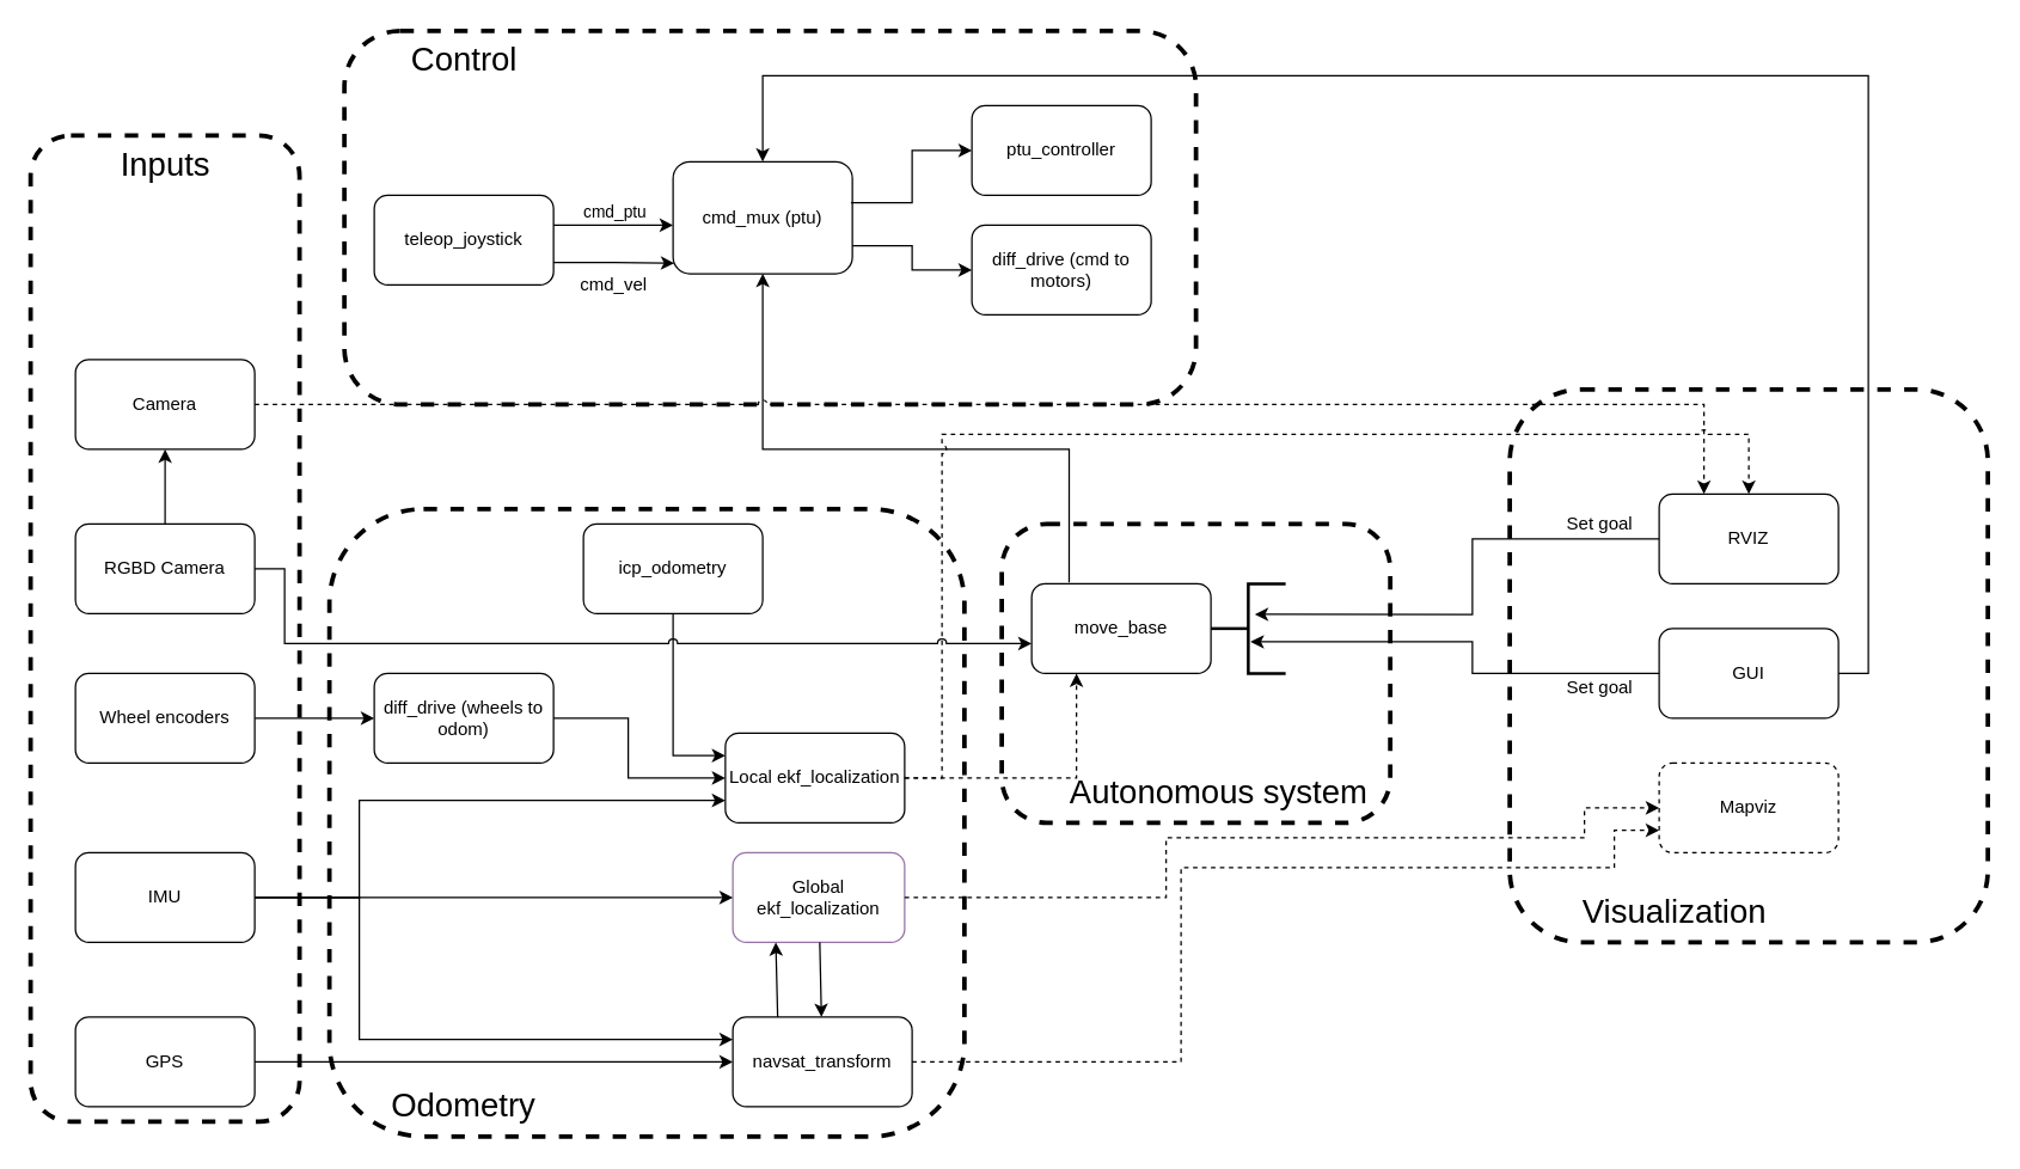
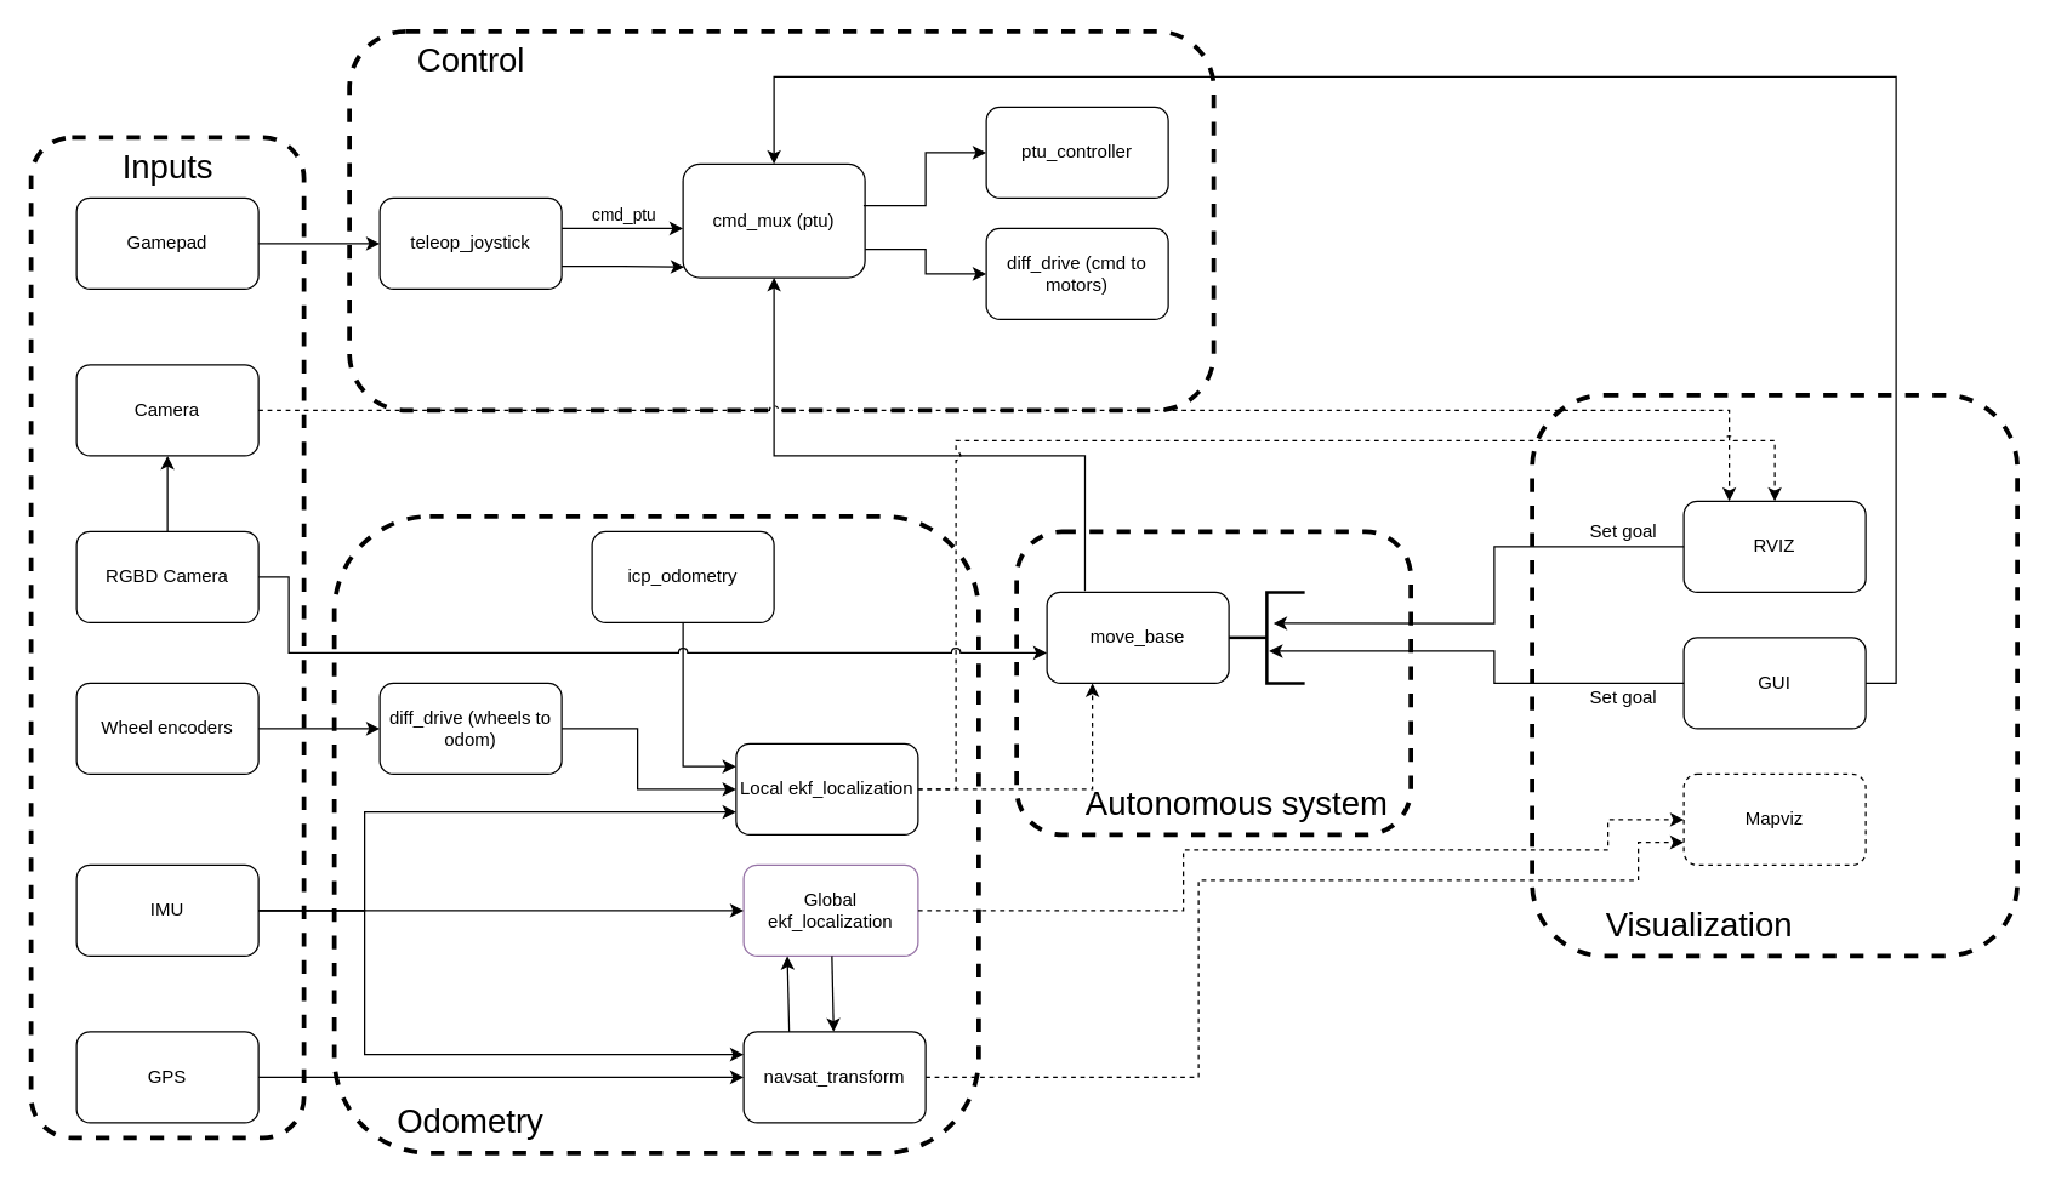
+ <mxCell id="20" value="Gamepad" style="rounded=1;whiteSpace=wrap;html=1;" parent="1" vertex="1"><mxGeometry x="50" y="130" width="120" height="60" as="geometry" /></mxCell>
+ <mxCell id="19" value="" style="edgeStyle=orthogonalEdgeStyle;rounded=0;orthogonalLoop=1;jettySize=auto;html=1;" parent="1" source="20" target="33" edge="1"><mxGeometry relative="1" as="geometry" /></mxCell>
- <mxCell id="49" value="cmd_vel" style="text;html=1;align=center;verticalAlign=middle;resizable=0;points=[];autosize=1;" parent="1" vertex="1"><mxGeometry x="380" y="180" width="60" height="20" as="geometry" /></mxCell>
